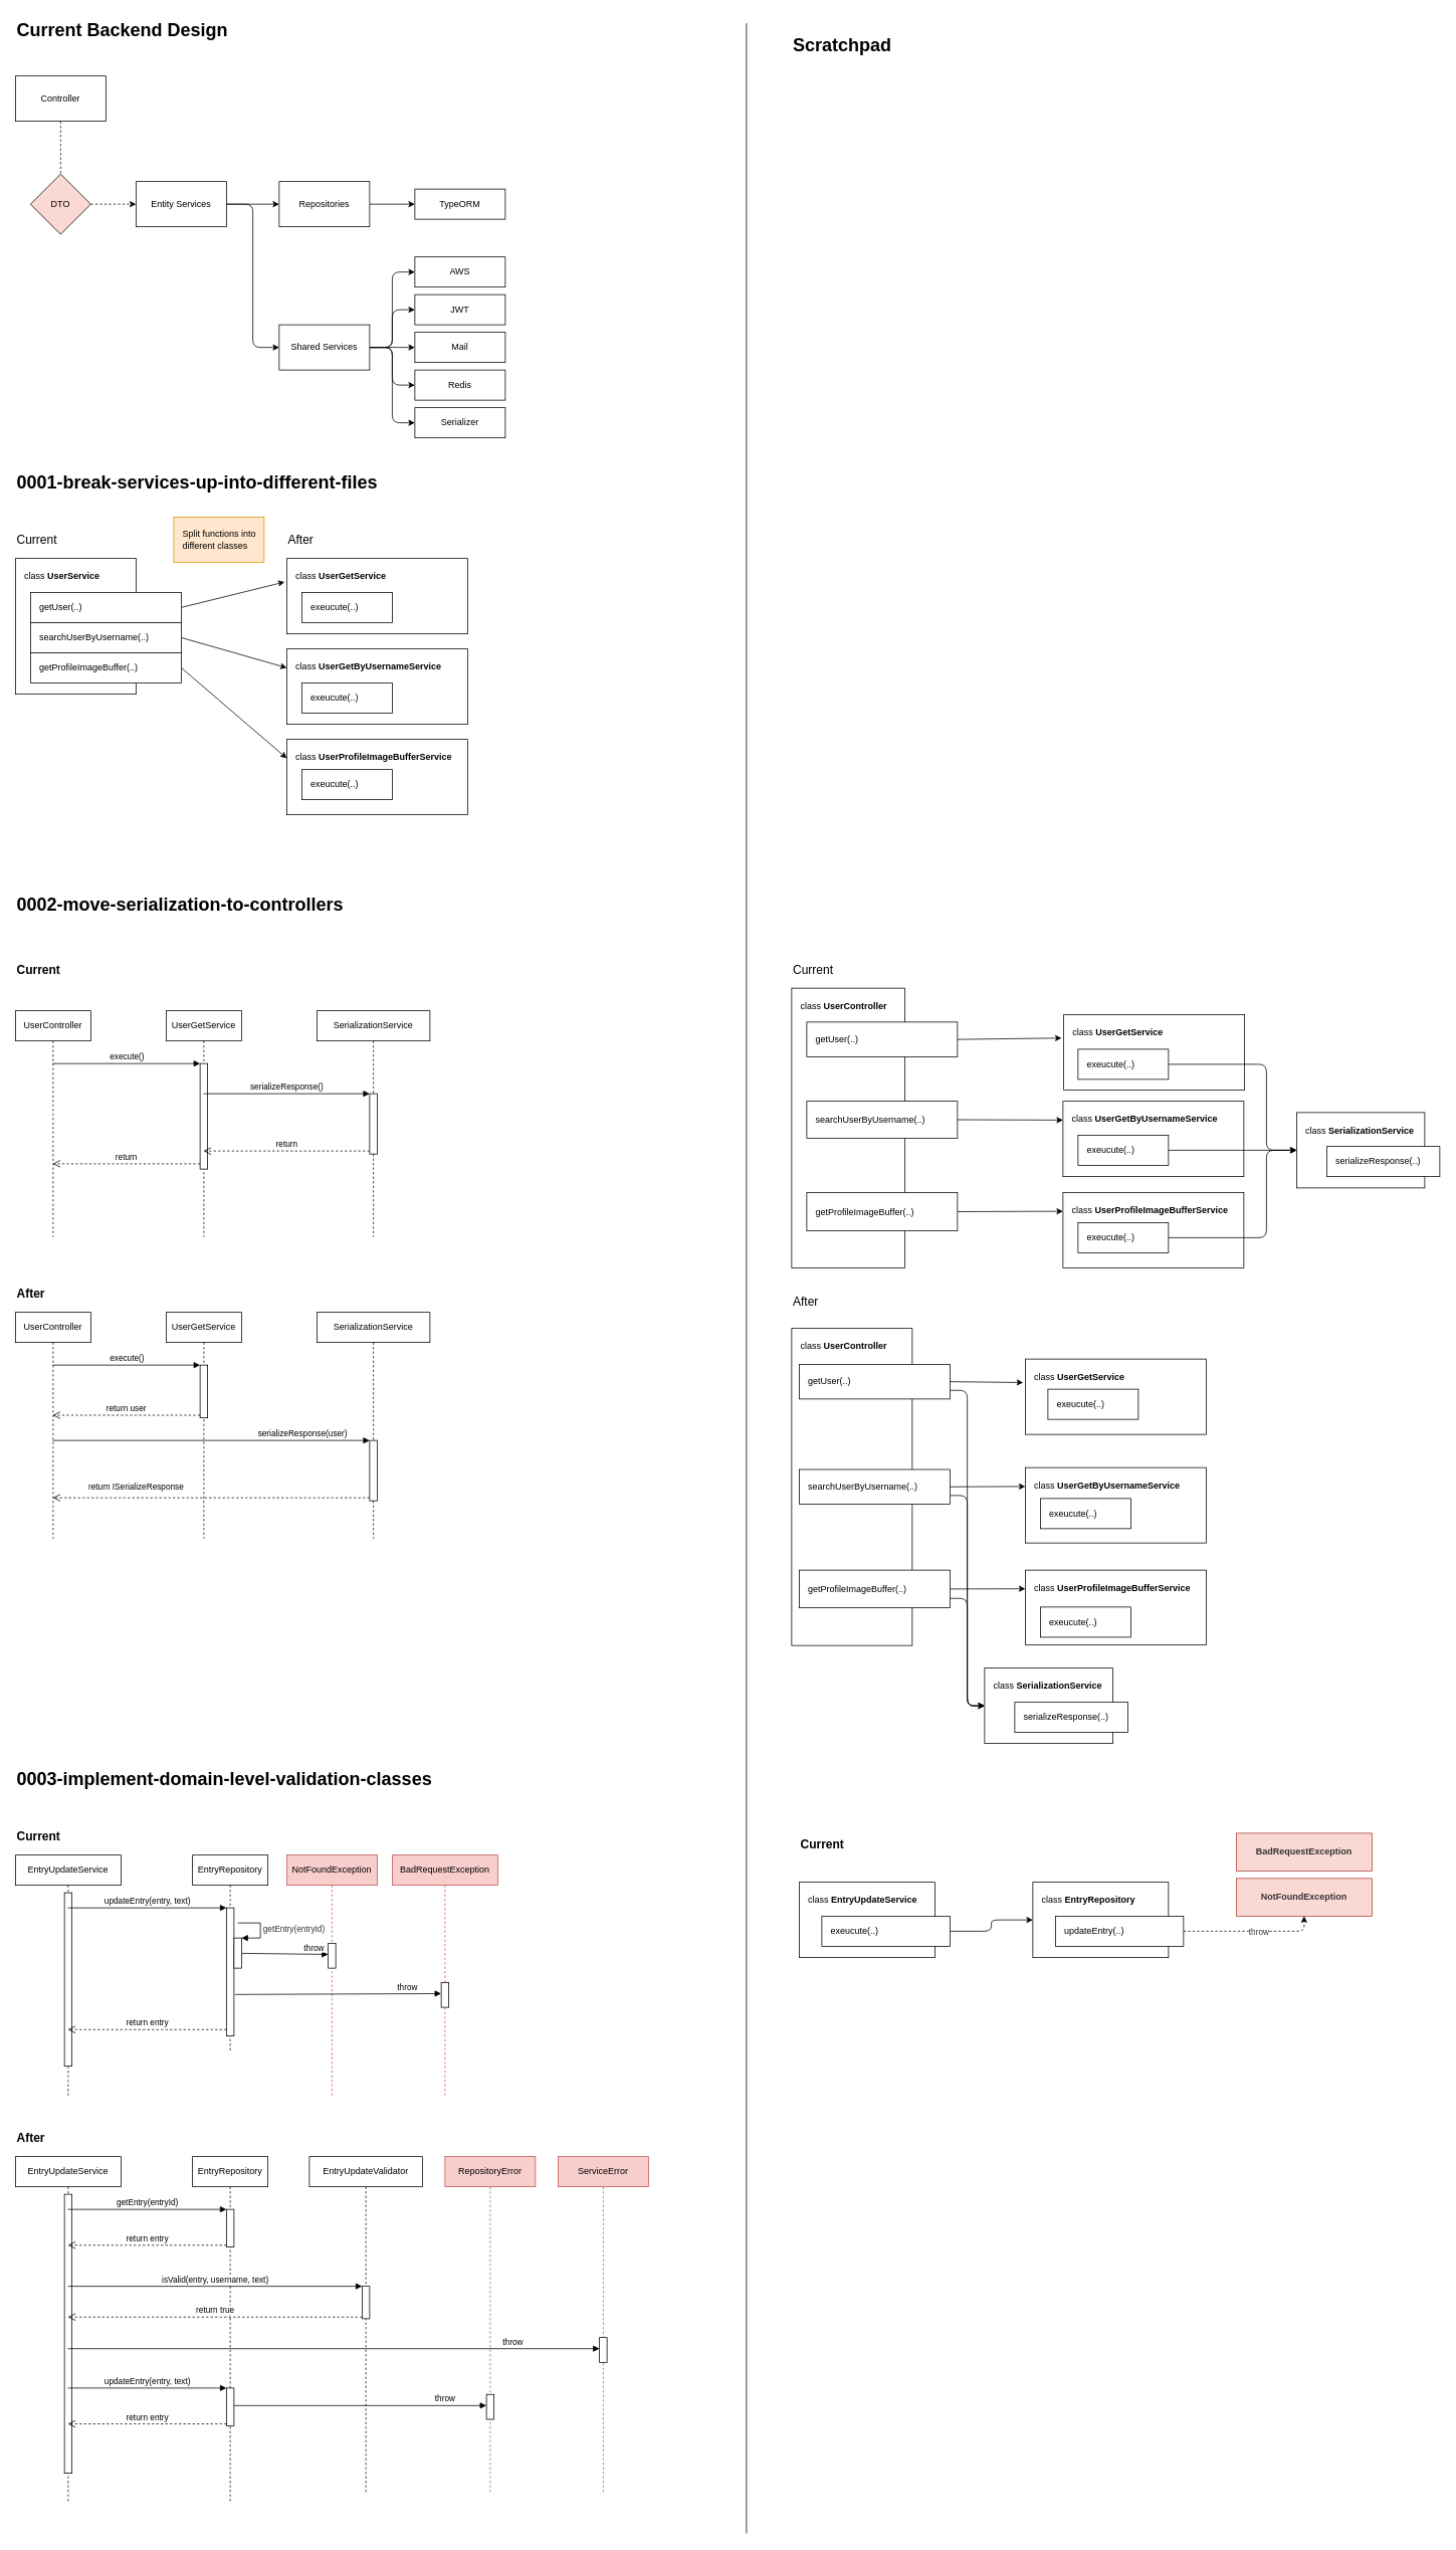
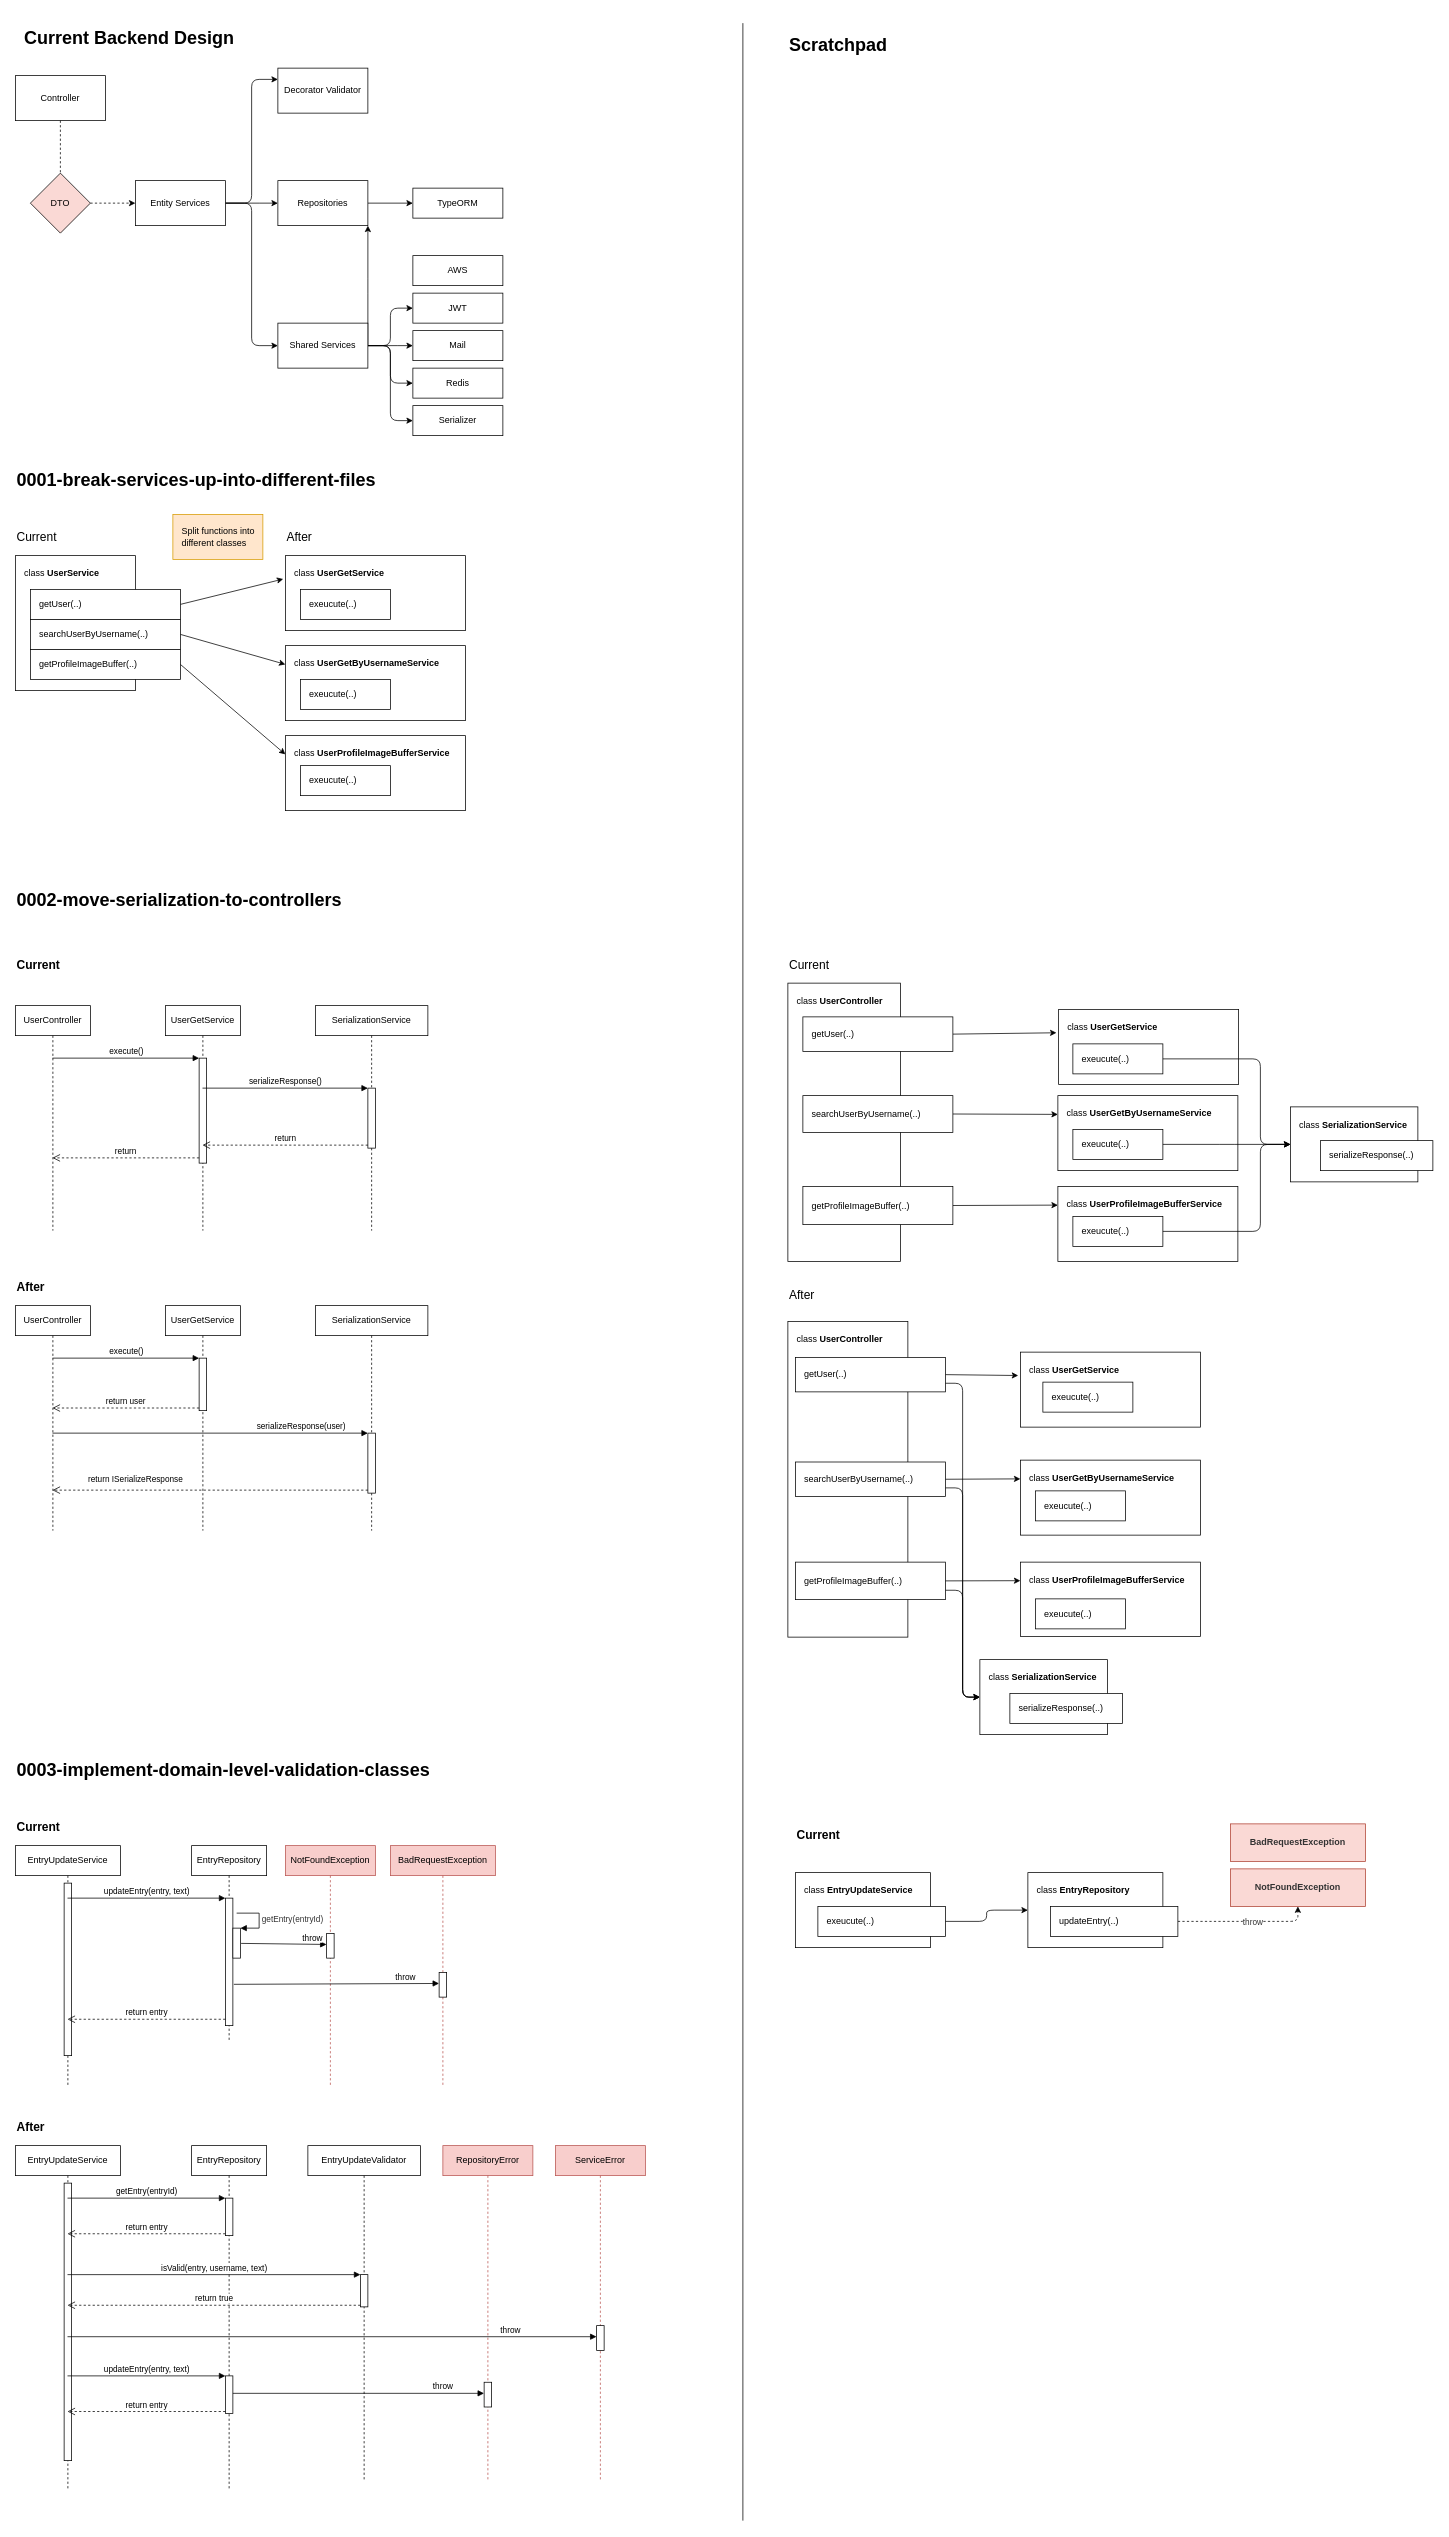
- <mxCell id="28" value="Current Backend Design" style="text;strokeColor=none;fillColor=none;html=1;fontSize=24;fontStyle=1;verticalAlign=middle;align=left;" parent="1" vertex="1"><mxGeometry x="20" y="20" width="570" height="40" as="geometry" /></mxCell>
+ <mxCell id="28" value="Current Backend Design" style="text;strokeColor=none;fillColor=none;html=1;fontSize=24;fontStyle=1;verticalAlign=middle;align=left;" parent="1" vertex="1"><mxGeometry x="30" y="30" width="570" height="40" as="geometry" /></mxCell>
+ <mxCell id="9" value="Decorator Validator" style="rounded=0;whiteSpace=wrap;html=1;" parent="1" vertex="1"><mxGeometry x="370" y="90" width="120" height="60" as="geometry" /></mxCell>
+ <mxCell id="4" value="" style="edgeStyle=elbowEdgeStyle;html=1;exitX=1;exitY=0.5;exitDx=0;exitDy=0;entryX=0;entryY=0.25;entryDx=0;entryDy=0;" parent="1" source="7" target="9" edge="1"><mxGeometry relative="1" as="geometry" /></mxCell>
- <mxCell id="29" style="edgeStyle=elbowEdgeStyle;html=1;exitX=1;exitY=0.5;exitDx=0;exitDy=0;entryX=0;entryY=0.5;entryDx=0;entryDy=0;fontColor=#000000;" parent="1" source="34" target="35" edge="1"><mxGeometry relative="1" as="geometry" /></mxCell>
+ <mxCell id="29" style="edgeStyle=elbowEdgeStyle;html=1;exitX=1;exitY=0.5;exitDx=0;exitDy=0;fontColor=#000000;" parent="1" source="34" target="11" edge="1"><mxGeometry relative="1" as="geometry" /></mxCell>
